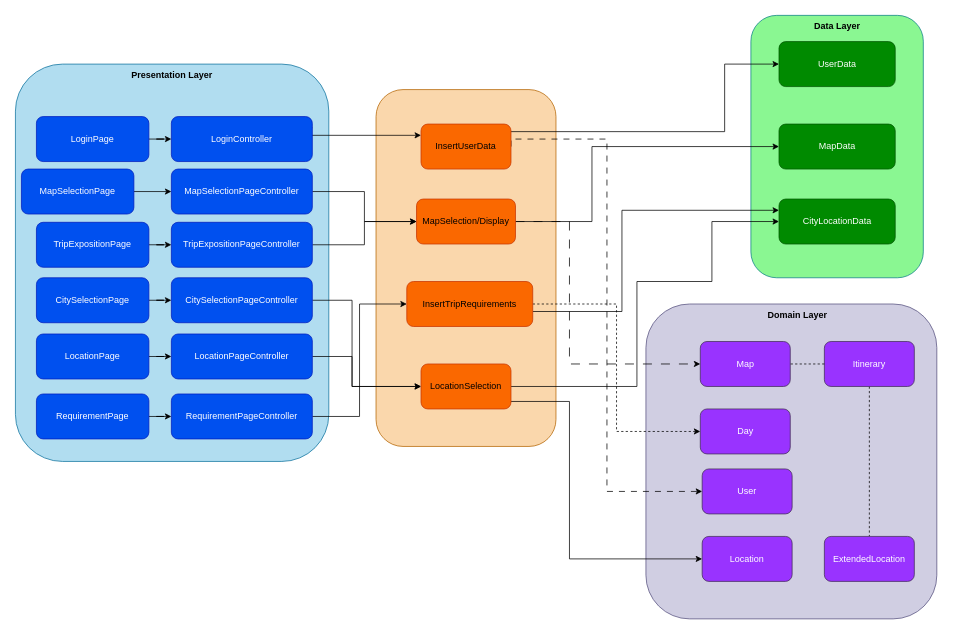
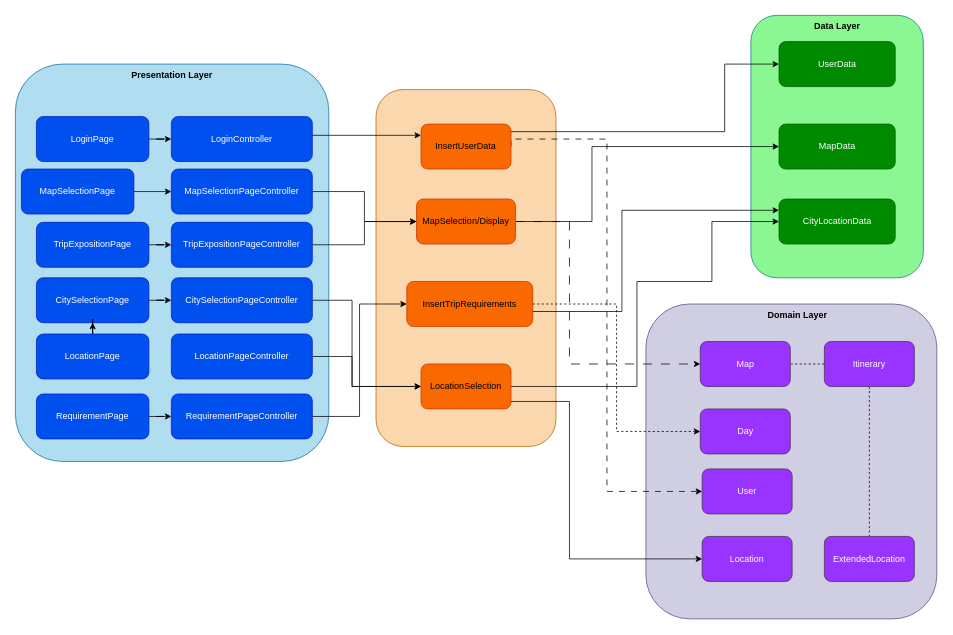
- <mxCell id="29" style="edgeStyle=orthogonalEdgeStyle;rounded=0;orthogonalLoop=1;jettySize=auto;html=1;entryX=0;entryY=0.5;entryDx=0;entryDy=0;" parent="1" source="30" target="38" edge="1"><mxGeometry relative="1" as="geometry" /></mxCell>
+ <mxCell id="29" style="edgeStyle=orthogonalEdgeStyle;rounded=0;orthogonalLoop=1;jettySize=auto;html=1;" parent="1" source="30" target="26" edge="1"><mxGeometry relative="1" as="geometry" /></mxCell>
